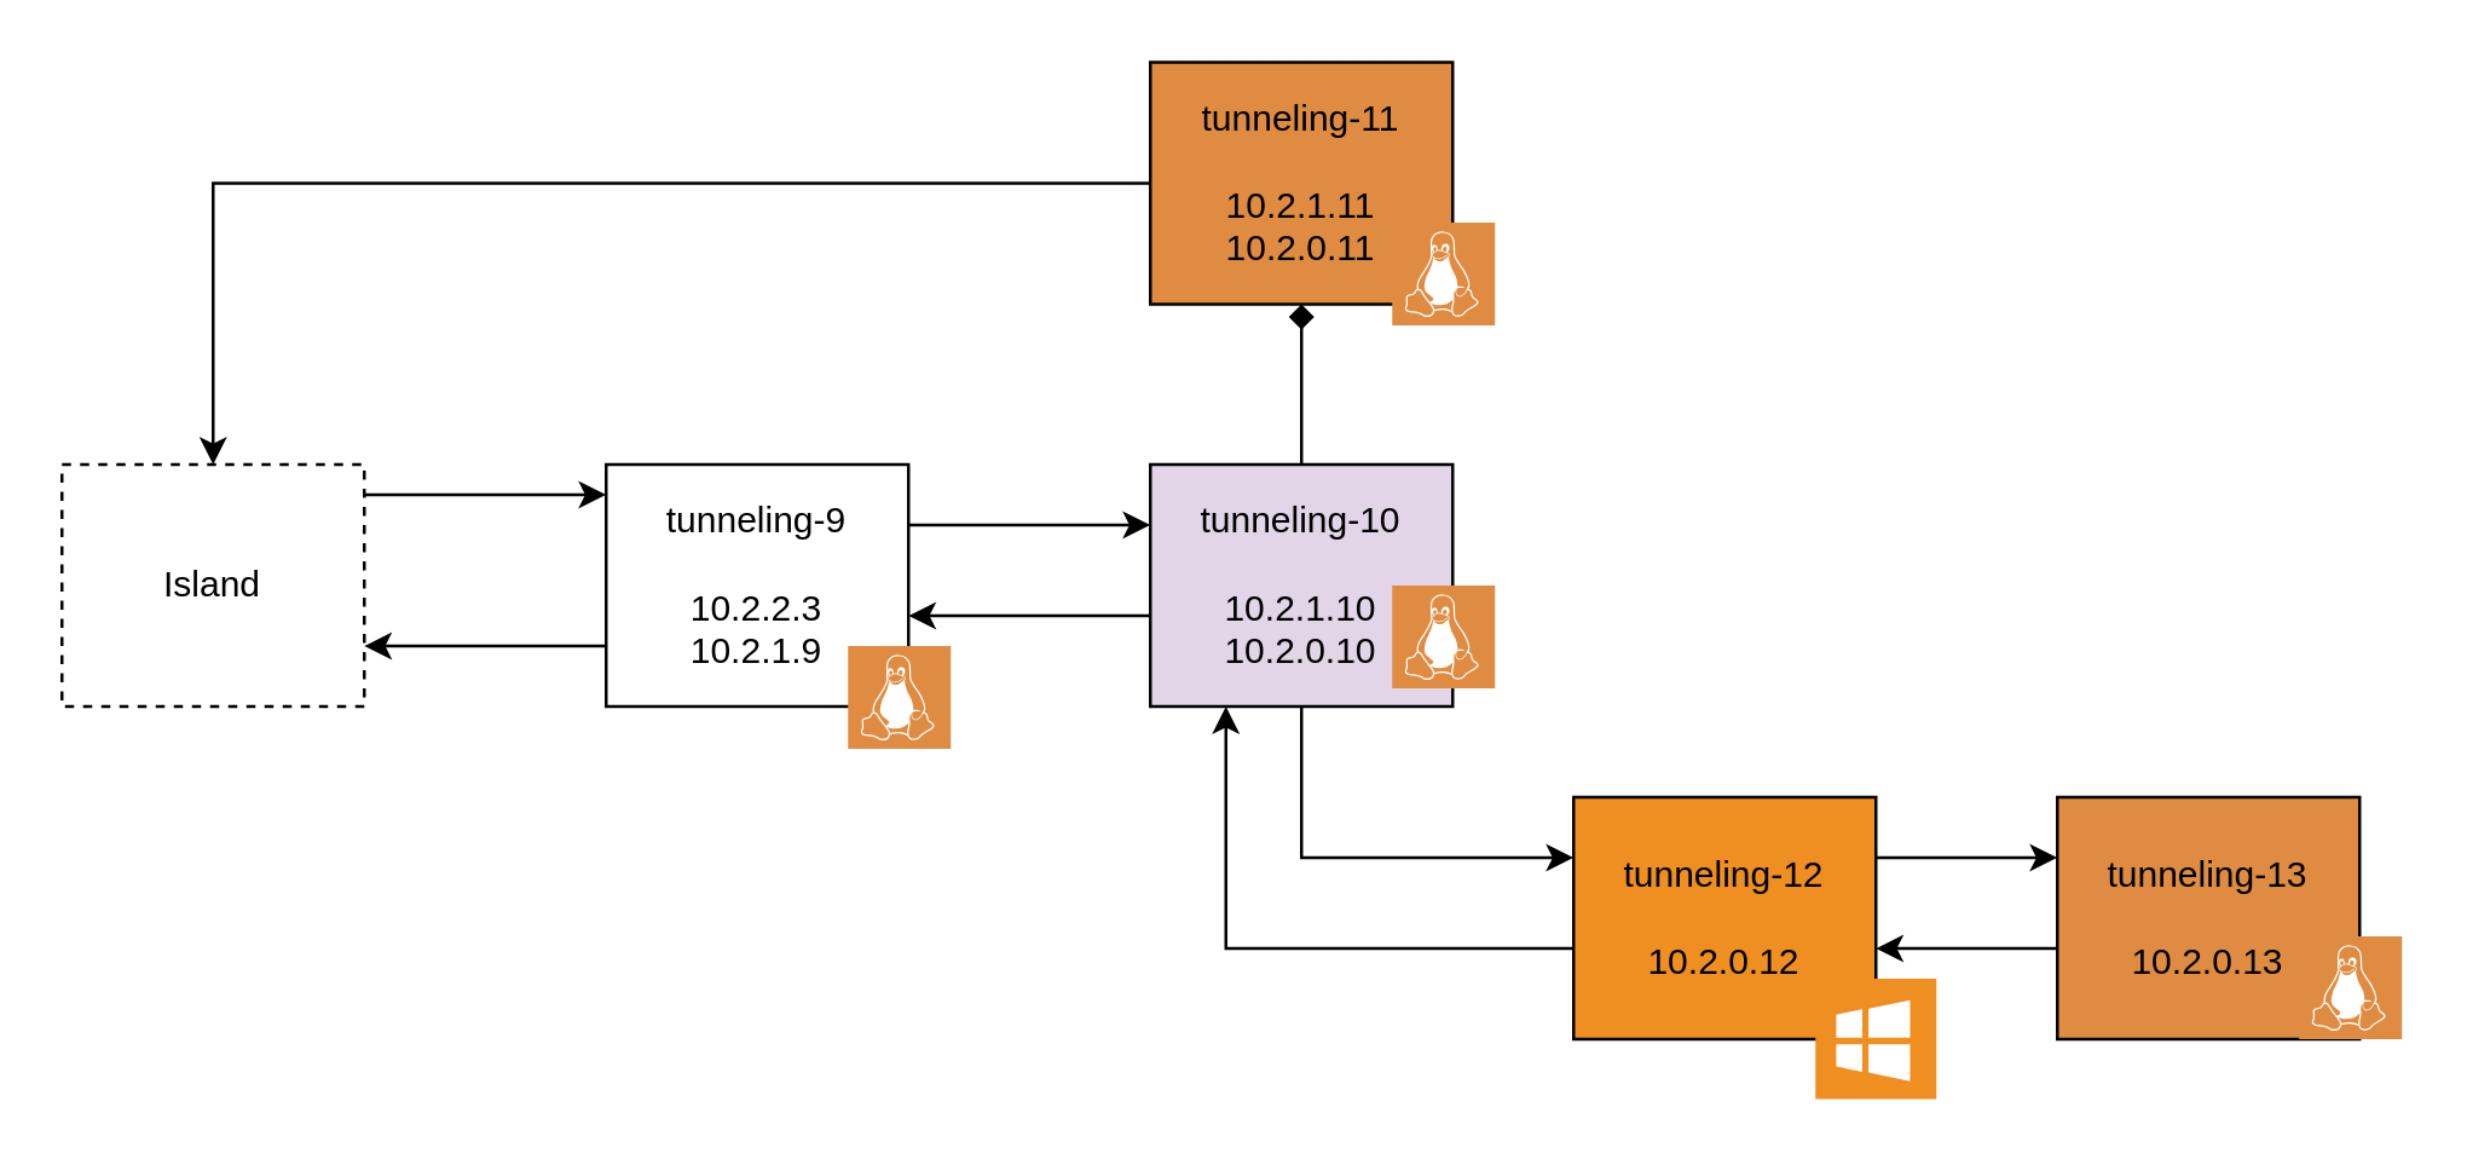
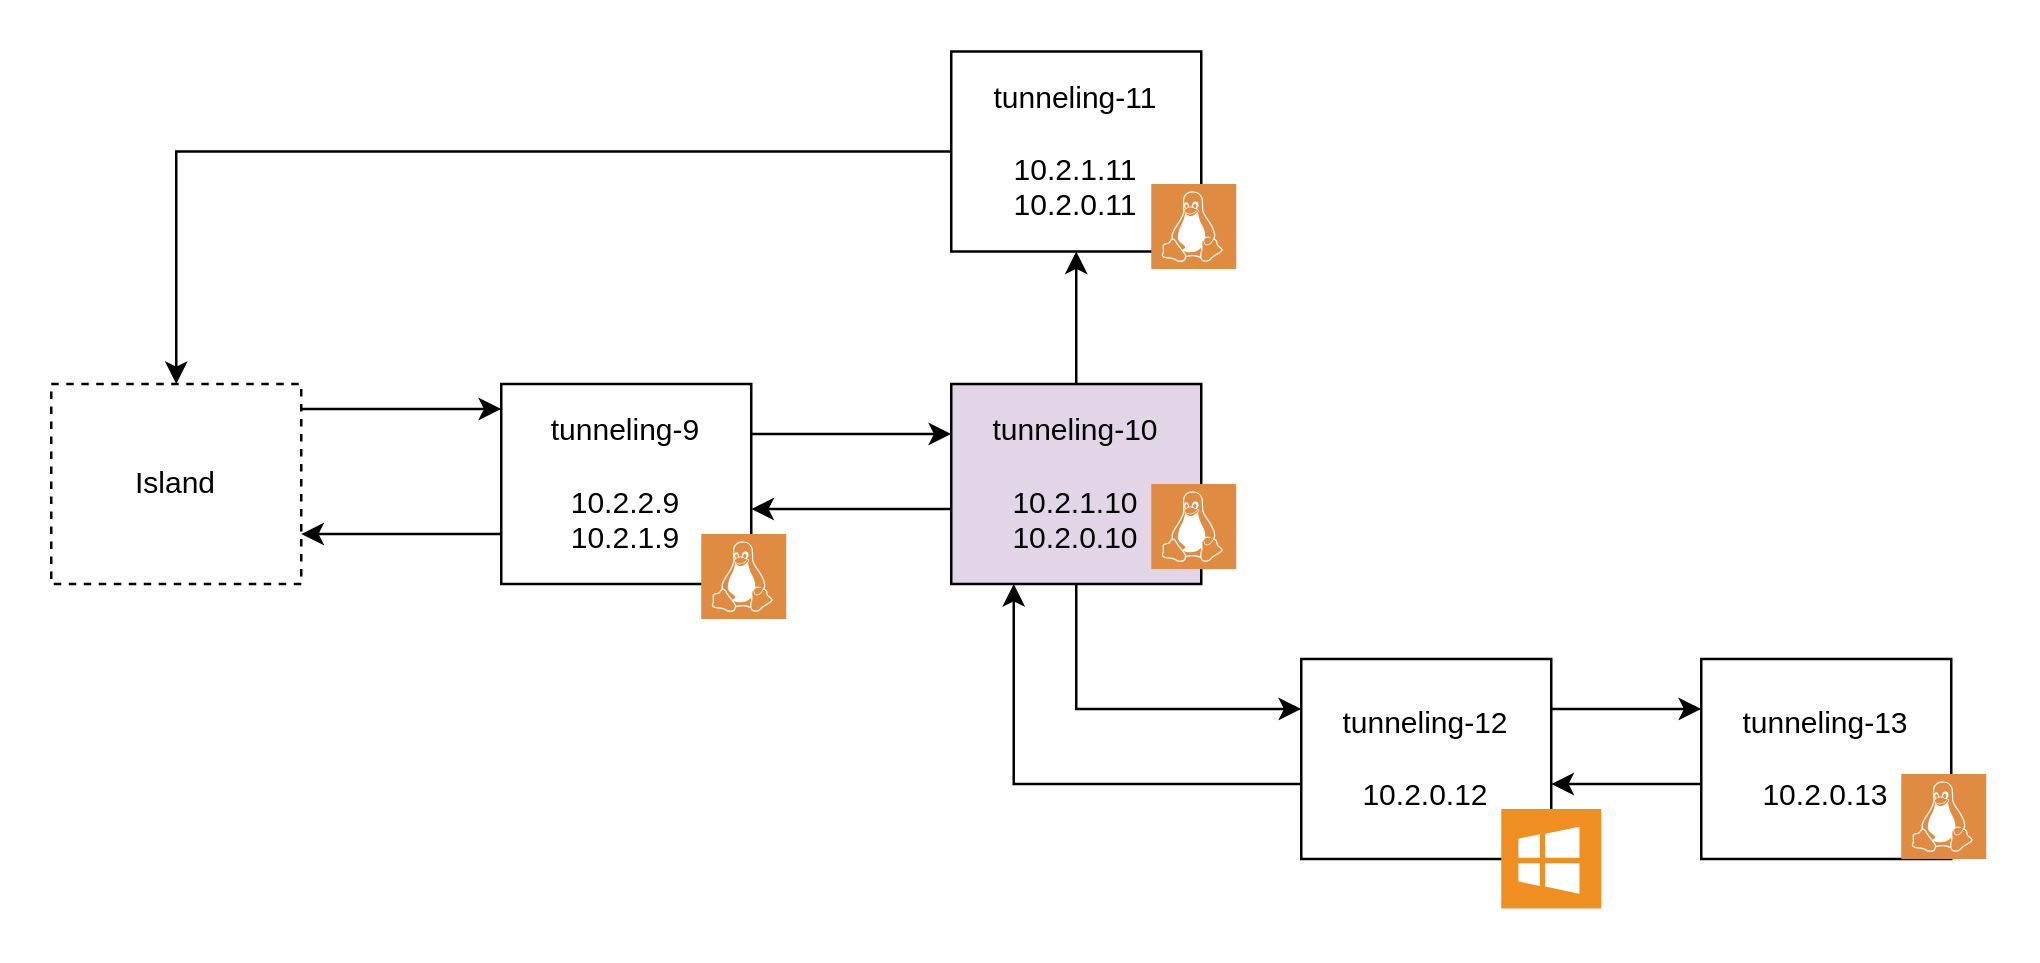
- <mxCell id="12" value="tunneling-11&lt;br&gt;&lt;br&gt;10.2.1.11&lt;br&gt;10.2.0.11" style="rounded=0;whiteSpace=wrap;html=1;fillColor=#df8c42;" parent="1" vertex="1"><mxGeometry x="380" y="20" width="100" height="80" as="geometry" /></mxCell>
+ <mxCell id="12" value="tunneling-11&lt;br&gt;&lt;br&gt;10.2.1.11&lt;br&gt;10.2.0.11" style="rounded=0;whiteSpace=wrap;html=1;" parent="1" vertex="1"><mxGeometry x="380" y="20" width="100" height="80" as="geometry" /></mxCell>
- <mxCell id="7" style="edgeStyle=orthogonalEdgeStyle;rounded=0;orthogonalLoop=1;jettySize=auto;html=1;endArrow=diamond;" parent="1" source="10" target="12" edge="1"><mxGeometry relative="1" as="geometry"><Array as="points"><mxPoint x="430" y="113" /><mxPoint x="430" y="113" /></Array></mxGeometry></mxCell>
+ <mxCell id="7" style="edgeStyle=orthogonalEdgeStyle;rounded=0;orthogonalLoop=1;jettySize=auto;html=1;" parent="1" source="10" target="12" edge="1"><mxGeometry relative="1" as="geometry"><Array as="points"><mxPoint x="430" y="113" /><mxPoint x="430" y="113" /></Array></mxGeometry></mxCell>
- <mxCell id="6" value="tunneling-9&lt;br&gt;&lt;br&gt;10.2.2.3&lt;br&gt;10.2.1.9" style="rounded=0;whiteSpace=wrap;html=1;" parent="1" vertex="1"><mxGeometry x="200" y="153" width="100" height="80" as="geometry" /></mxCell>
+ <mxCell id="6" value="tunneling-9&lt;br&gt;&lt;br&gt;10.2.2.9&lt;br&gt;10.2.1.9" style="rounded=0;whiteSpace=wrap;html=1;" parent="1" vertex="1"><mxGeometry x="200" y="153" width="100" height="80" as="geometry" /></mxCell>
- <mxCell id="15" value="tunneling-12&lt;br&gt;&lt;br&gt;10.2.0.12" style="rounded=0;whiteSpace=wrap;html=1;fillColor=#ef8f21;" parent="1" vertex="1"><mxGeometry x="520" y="263" width="100" height="80" as="geometry" /></mxCell>
+ <mxCell id="15" value="tunneling-12&lt;br&gt;&lt;br&gt;10.2.0.12" style="rounded=0;whiteSpace=wrap;html=1;" parent="1" vertex="1"><mxGeometry x="520" y="263" width="100" height="80" as="geometry" /></mxCell>
- <mxCell id="17" value="tunneling-13&lt;br&gt;&lt;br&gt;10.2.0.13" style="rounded=0;whiteSpace=wrap;html=1;fillColor=#df8c42;" parent="1" vertex="1"><mxGeometry x="680" y="263" width="100" height="80" as="geometry" /></mxCell>
+ <mxCell id="17" value="tunneling-13&lt;br&gt;&lt;br&gt;10.2.0.13" style="rounded=0;whiteSpace=wrap;html=1;" parent="1" vertex="1"><mxGeometry x="680" y="263" width="100" height="80" as="geometry" /></mxCell>
